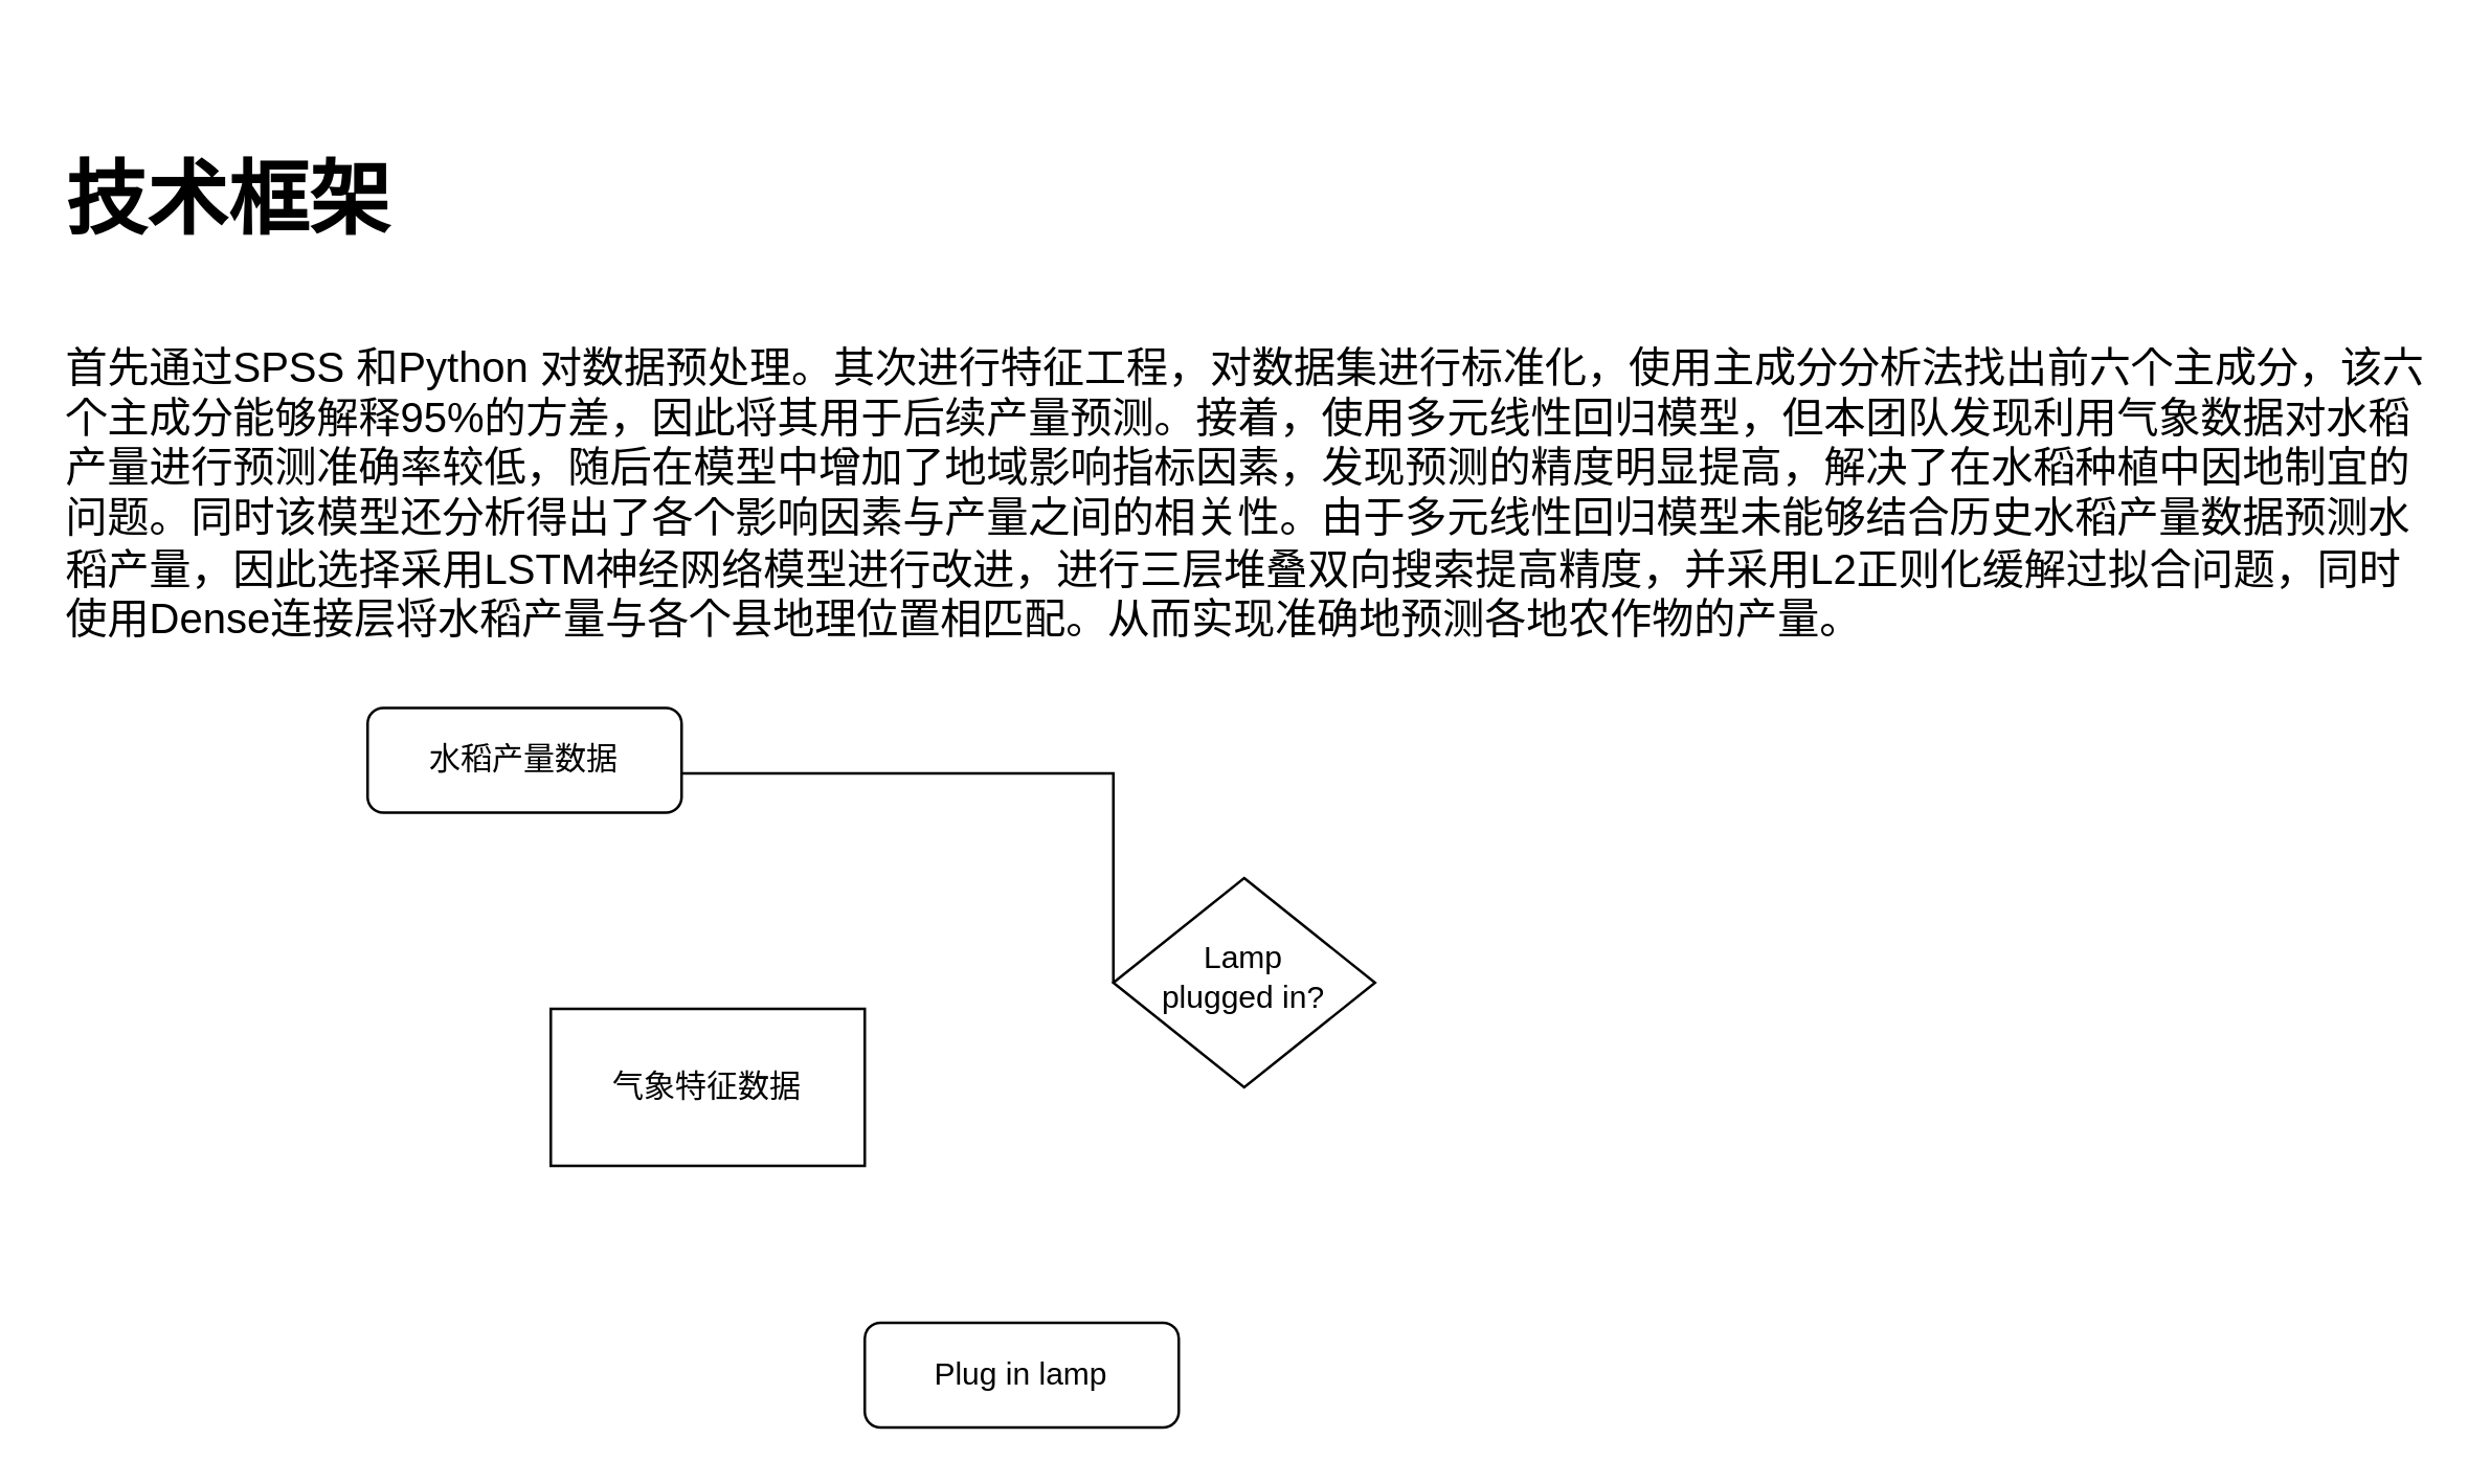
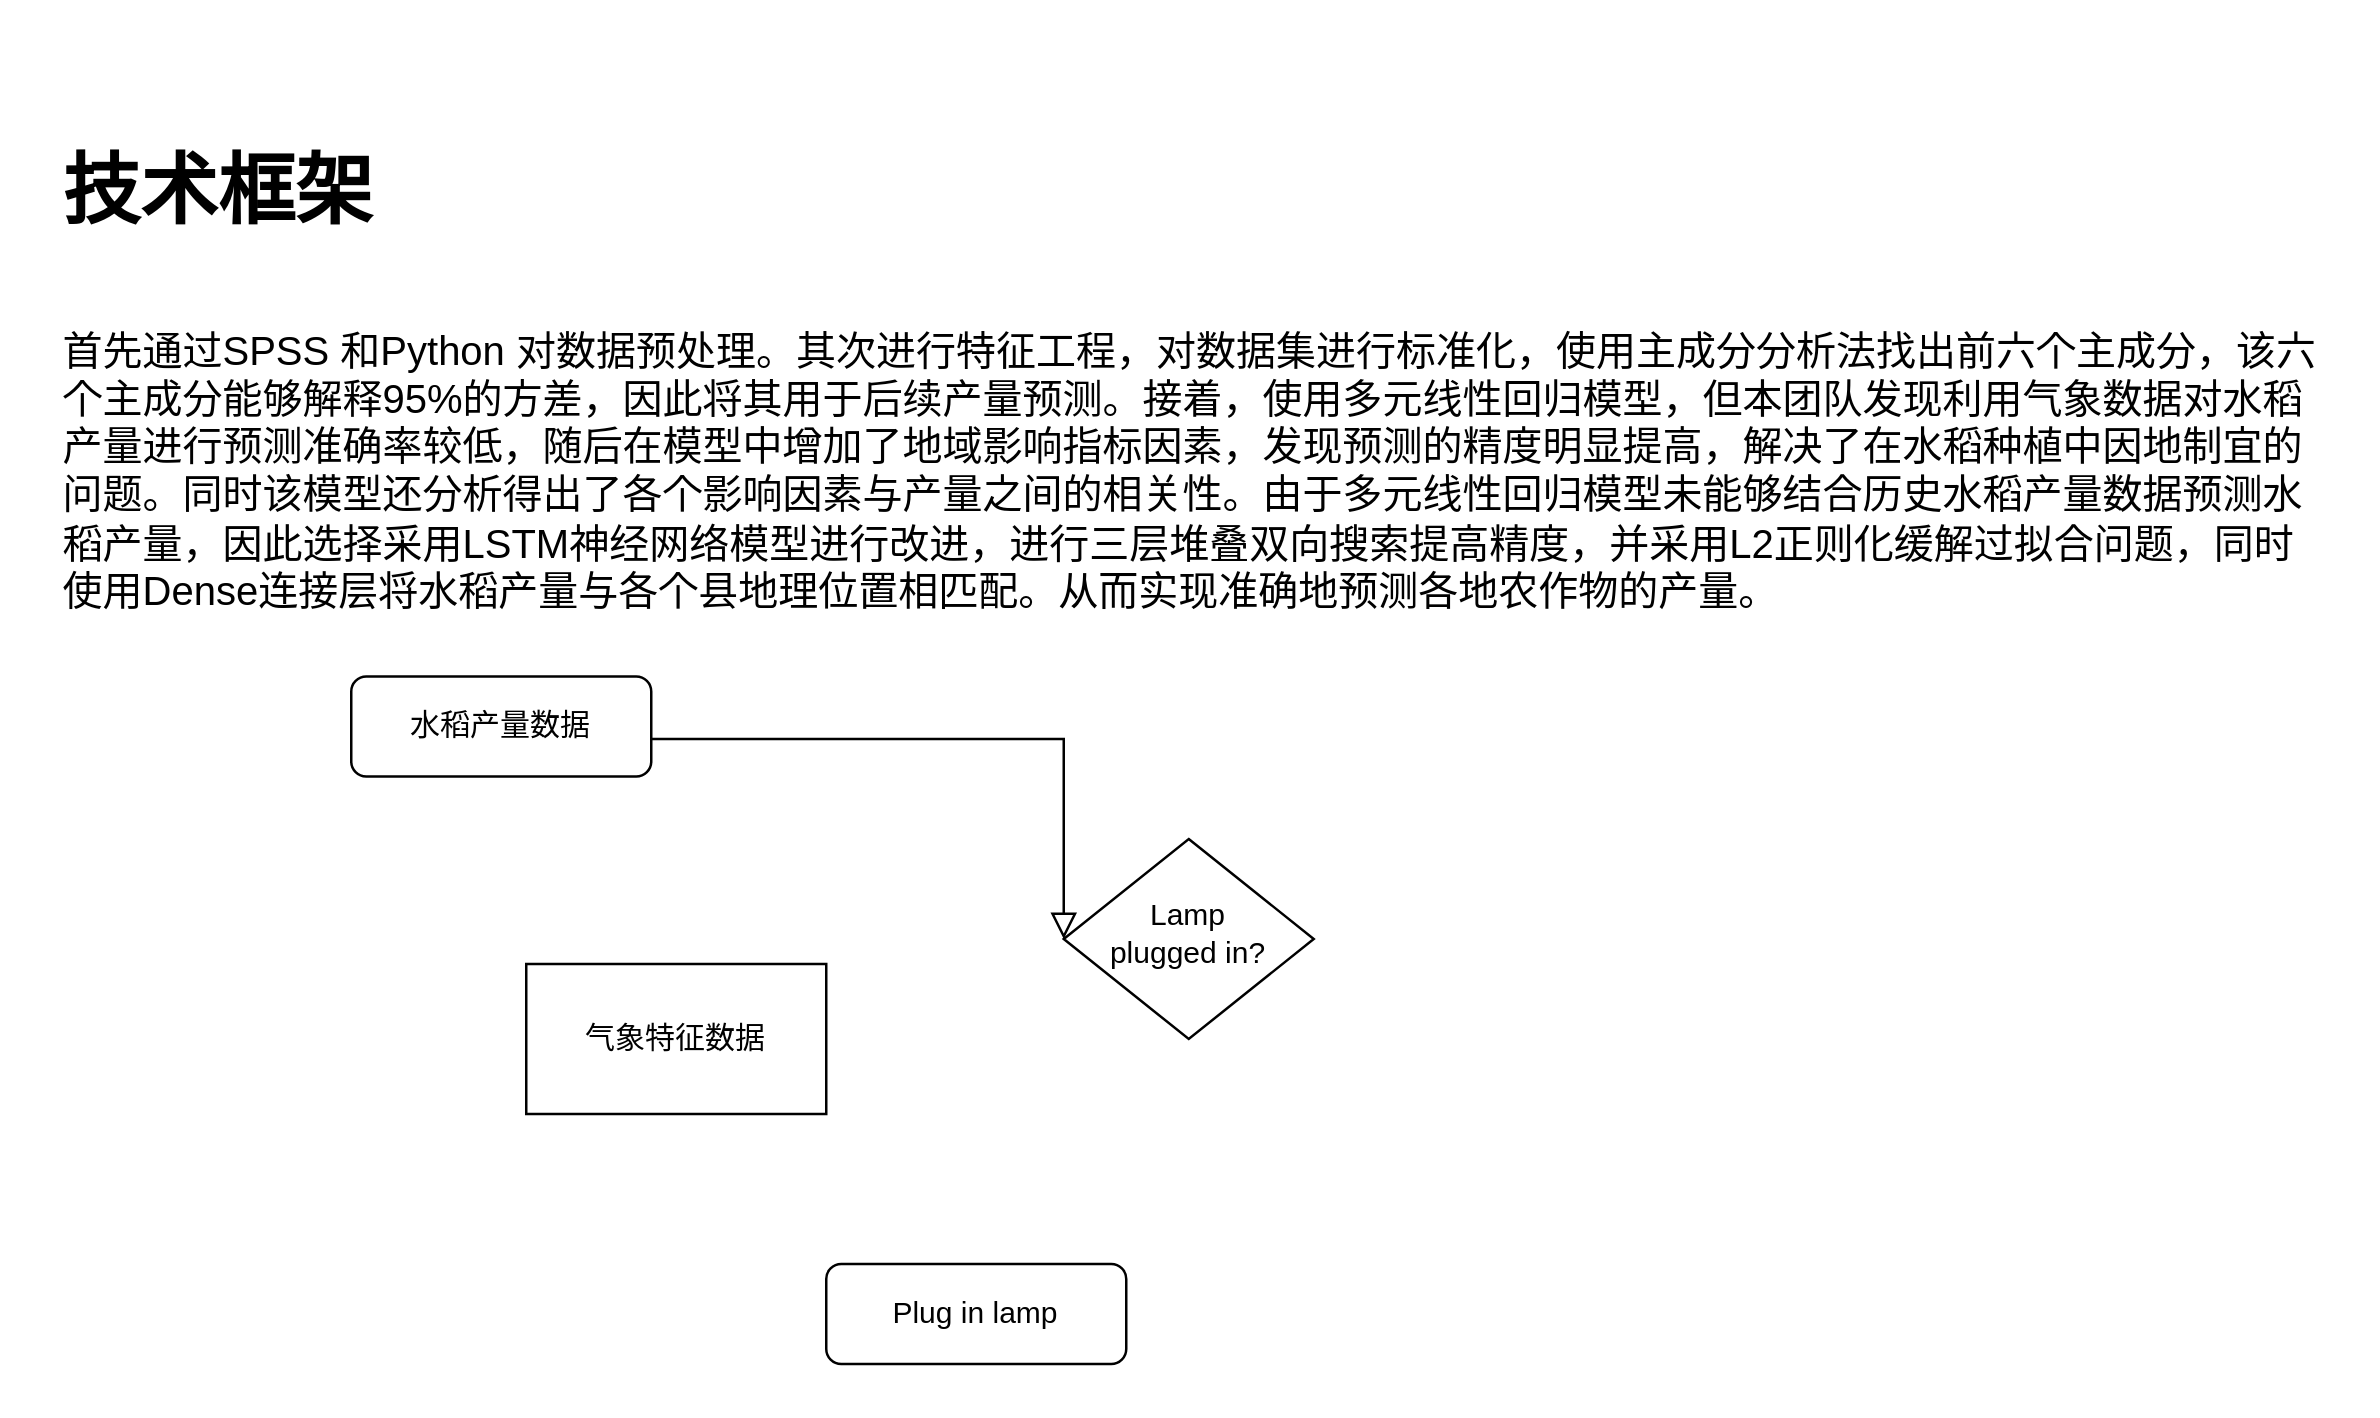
- <mxCell id="2" value="" style="rounded=0;html=1;jettySize=auto;orthogonalLoop=1;fontSize=11;endArrow=none;endFill=0;endSize=8;strokeWidth=1;shadow=0;labelBackgroundColor=none;edgeStyle=orthogonalEdgeStyle;entryX=0;entryY=0.5;entryDx=0;entryDy=0;" parent="1" source="3" target="4" edge="1"><mxGeometry relative="1" as="geometry"><Array as="points"><mxPoint x="425" y="295" /></Array></mxGeometry></mxCell>
+ <mxCell id="2" value="" style="rounded=0;html=1;jettySize=auto;orthogonalLoop=1;fontSize=11;endArrow=block;endFill=0;endSize=8;strokeWidth=1;shadow=0;labelBackgroundColor=none;edgeStyle=orthogonalEdgeStyle;entryX=0;entryY=0.5;entryDx=0;entryDy=0;" parent="1" source="3" target="4" edge="1"><mxGeometry relative="1" as="geometry"><Array as="points"><mxPoint x="425" y="295" /></Array></mxGeometry></mxCell>
